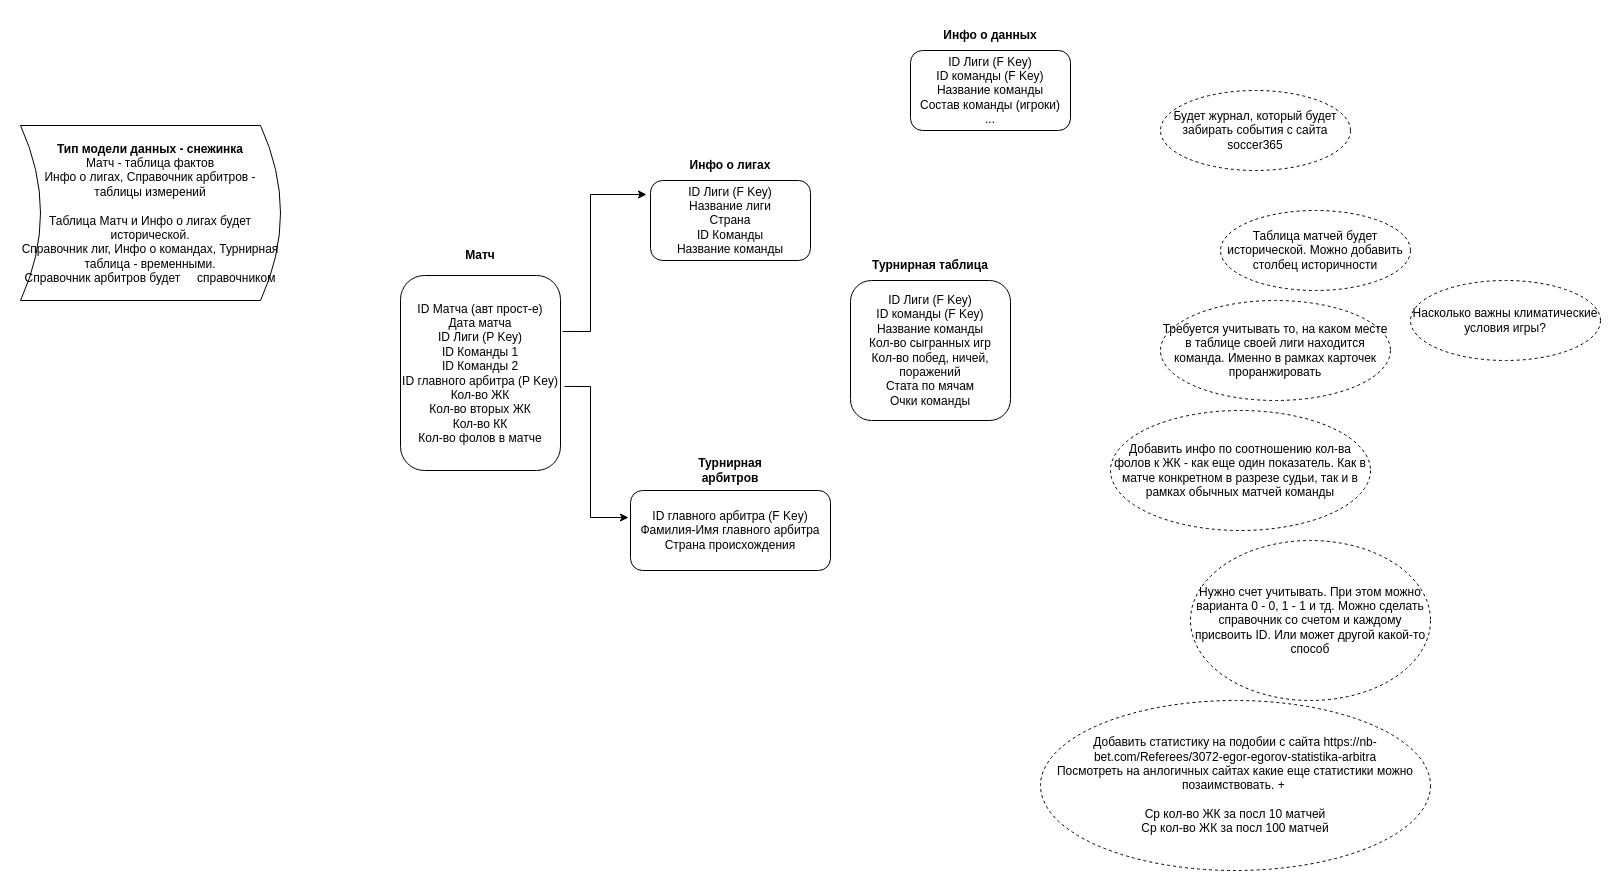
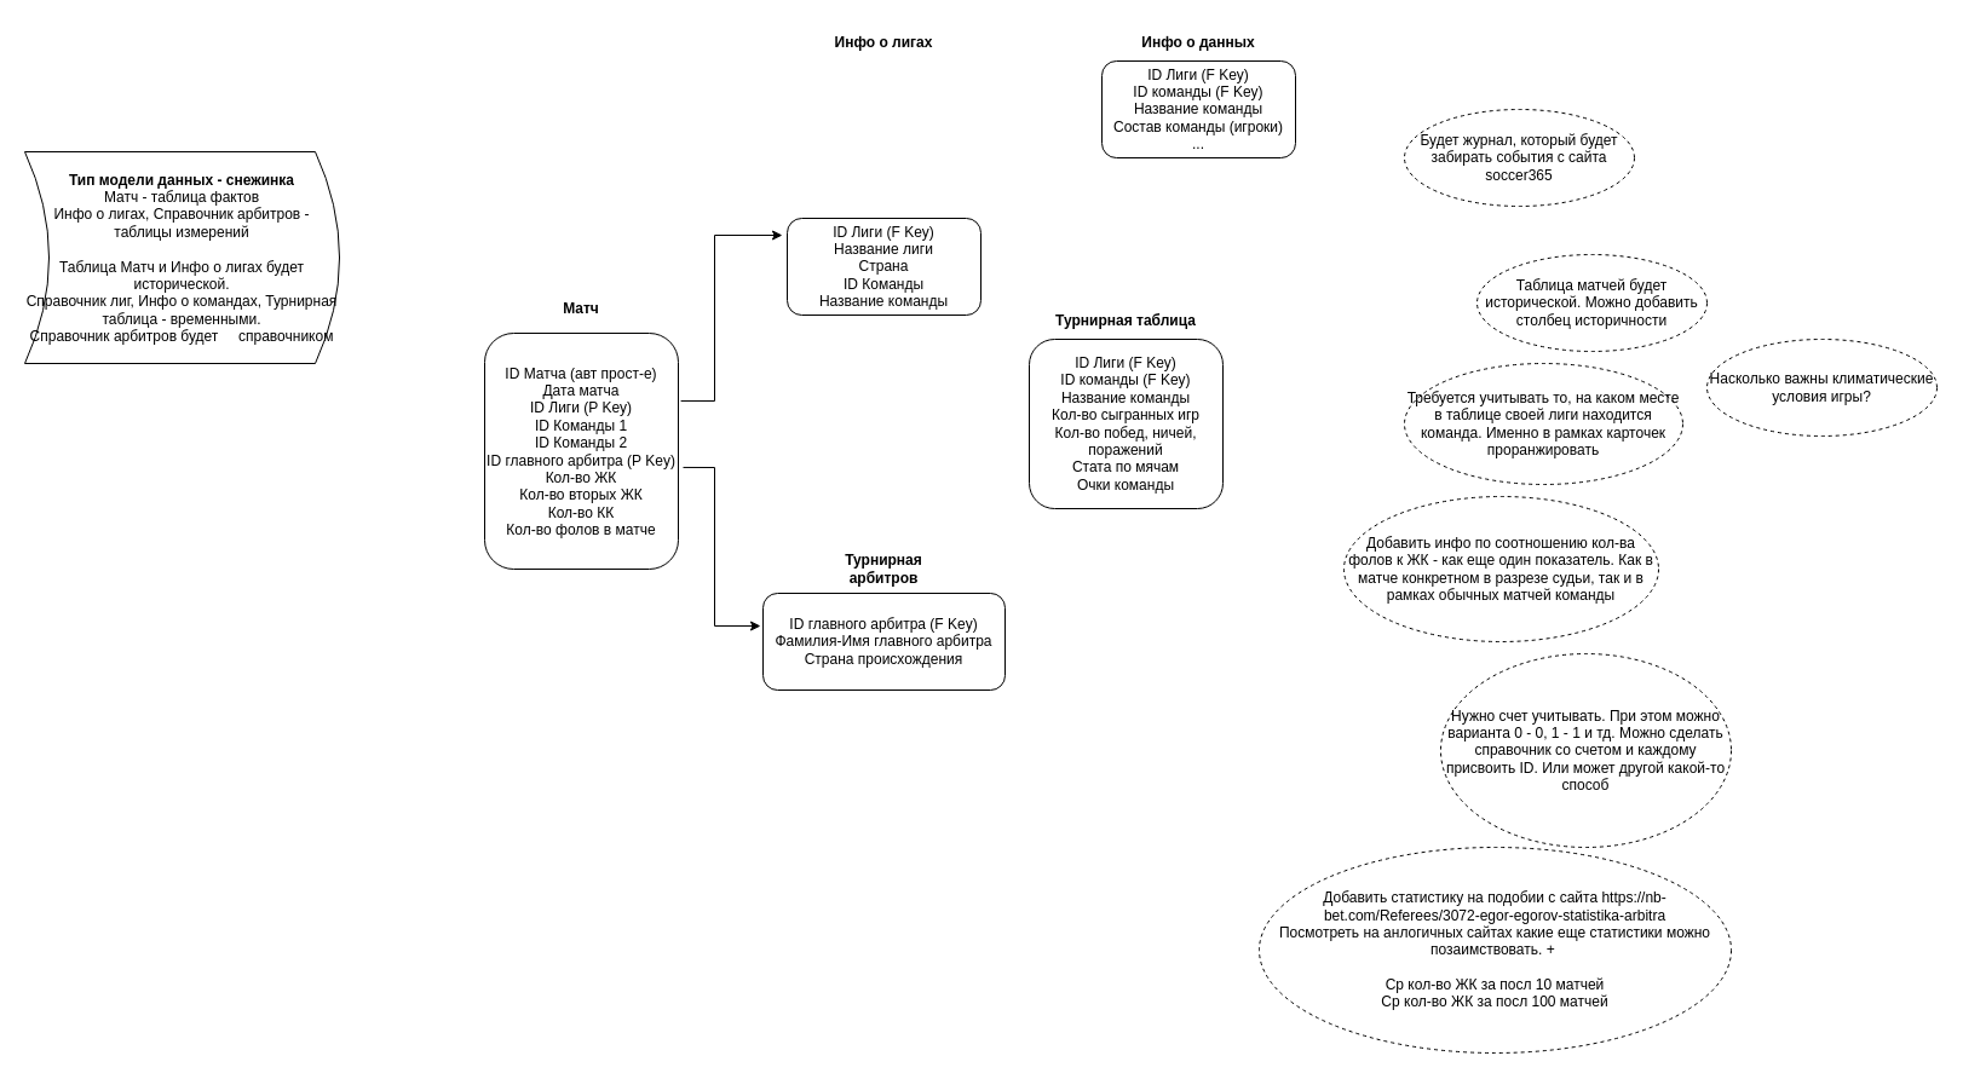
- <mxCell id="8" value="Инфо о лигах" style="text;html=1;align=center;verticalAlign=middle;whiteSpace=wrap;rounded=0;fontStyle=1" parent="1" vertex="1"><mxGeometry x="670" y="150" width="120" height="30" as="geometry" /></mxCell>
+ <mxCell id="8" value="Инфо о лигах" style="text;html=1;align=center;verticalAlign=middle;whiteSpace=wrap;rounded=0;fontStyle=1" parent="1" vertex="1"><mxGeometry x="670" y="20" width="120" height="30" as="geometry" /></mxCell>
